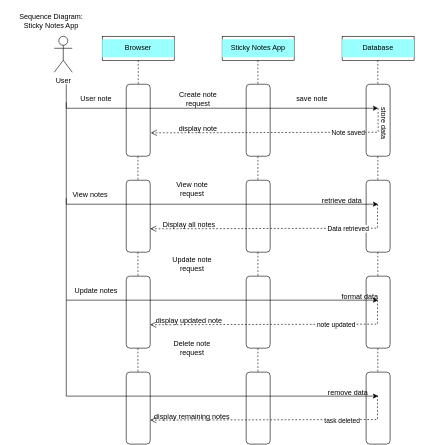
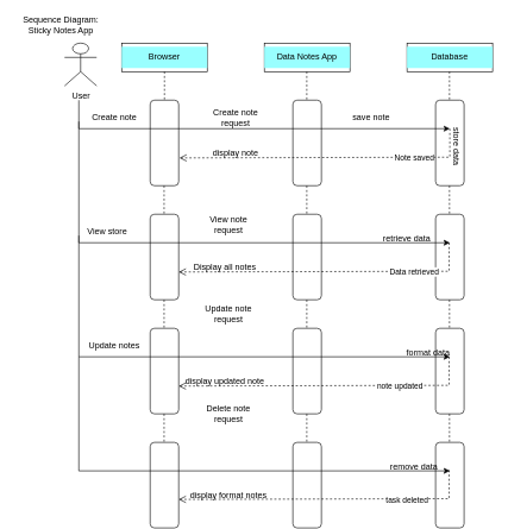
- <mxCell id="7" value="Sticky Notes App" style="text;strokeColor=none;align=center;fillColor=#99FFFF;html=1;verticalAlign=middle;whiteSpace=wrap;rounded=0;" vertex="1" parent="1"><mxGeometry x="370" y="65" width="120" height="30" as="geometry" /></mxCell>
+ <mxCell id="7" value="Data Notes App" style="text;strokeColor=none;align=center;fillColor=#99FFFF;html=1;verticalAlign=middle;whiteSpace=wrap;rounded=0;" vertex="1" parent="1"><mxGeometry x="370" y="65" width="120" height="30" as="geometry" /></mxCell>
- <mxCell id="2" value="User" style="shape=umlActor;verticalLabelPosition=bottom;verticalAlign=top;html=1;outlineConnect=0;" vertex="1" parent="1"><mxGeometry x="90" y="60" width="30" height="60" as="geometry" /></mxCell>
+ <mxCell id="2" value="User" style="shape=umlActor;verticalLabelPosition=bottom;verticalAlign=top;html=1;outlineConnect=0;" vertex="1" parent="1"><mxGeometry x="90" y="60" width="45" height="60" as="geometry" /></mxCell>
- <mxCell id="42" value="User note" style="text;strokeColor=none;align=center;fillColor=none;html=1;verticalAlign=middle;whiteSpace=wrap;rounded=0;" vertex="1" parent="1"><mxGeometry x="120" y="150" width="80" height="30" as="geometry" /></mxCell>
+ <mxCell id="42" value="Create note" style="text;strokeColor=none;align=center;fillColor=none;html=1;verticalAlign=middle;whiteSpace=wrap;rounded=0;" vertex="1" parent="1"><mxGeometry x="120" y="150" width="80" height="30" as="geometry" /></mxCell>
- <mxCell id="44" value="View notes" style="text;strokeColor=none;align=center;fillColor=none;html=1;verticalAlign=middle;whiteSpace=wrap;rounded=0;" vertex="1" parent="1"><mxGeometry x="110" y="310" width="80" height="30" as="geometry" /></mxCell>
+ <mxCell id="44" value="View store" style="text;strokeColor=none;align=center;fillColor=none;html=1;verticalAlign=middle;whiteSpace=wrap;rounded=0;" vertex="1" parent="1"><mxGeometry x="110" y="310" width="80" height="30" as="geometry" /></mxCell>
- <mxCell id="57" value="display remaining notes" style="text;strokeColor=none;align=center;fillColor=none;html=1;verticalAlign=middle;whiteSpace=wrap;rounded=0;" vertex="1" parent="1"><mxGeometry x="255" y="680" width="130" height="30" as="geometry" /></mxCell>
+ <mxCell id="57" value="display format notes" style="text;strokeColor=none;align=center;fillColor=none;html=1;verticalAlign=middle;whiteSpace=wrap;rounded=0;" vertex="1" parent="1"><mxGeometry x="255" y="680" width="130" height="30" as="geometry" /></mxCell>
